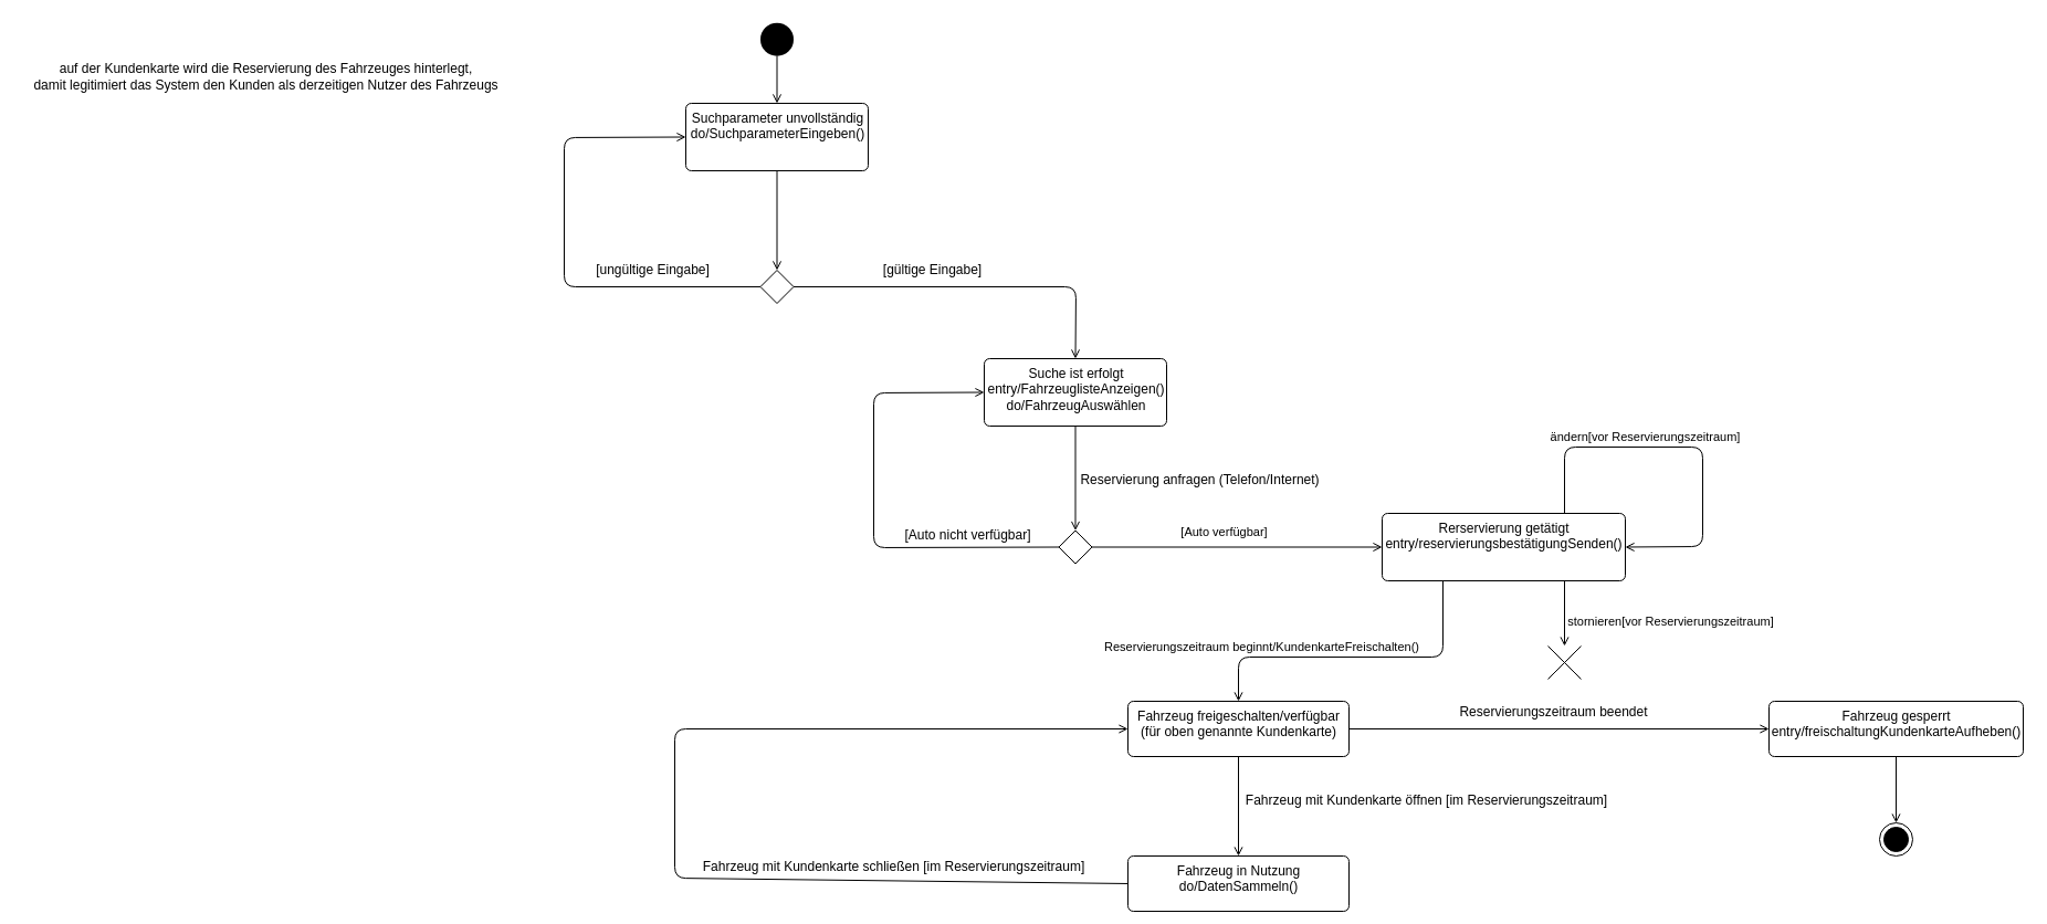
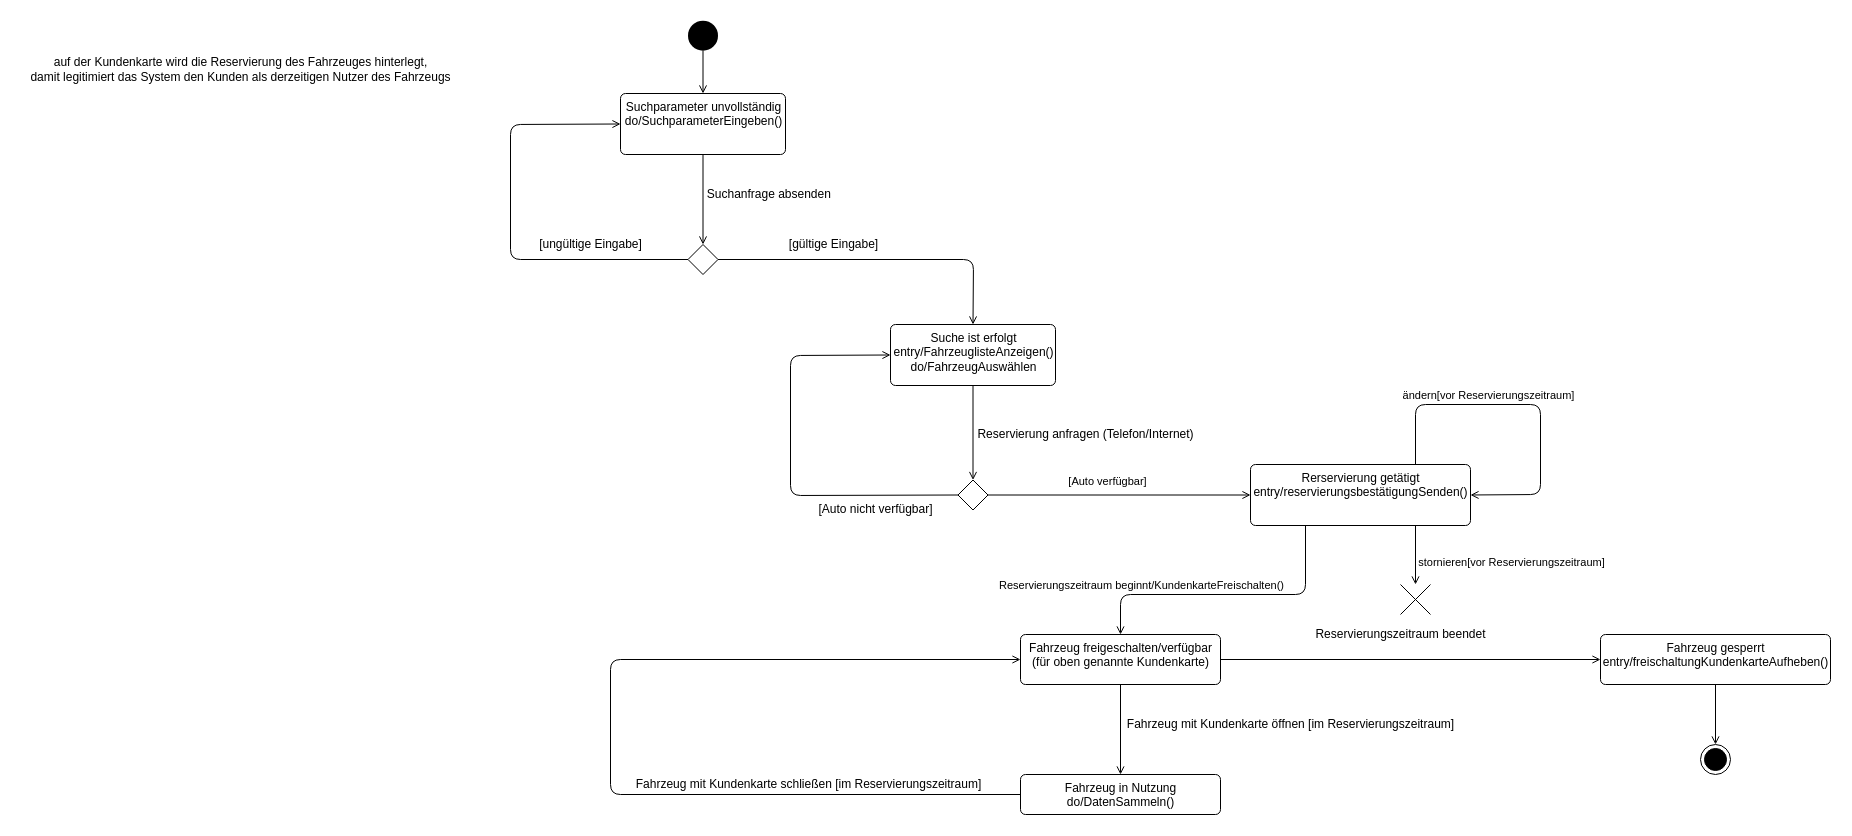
+ <mxCell id="26" value="Suchanfrage absenden&amp;nbsp;" style="text;html=1;align=center;verticalAlign=middle;resizable=0;points=[];autosize=1;strokeColor=none;fillColor=none;" parent="1" vertex="1"><mxGeometry x="700" y="184" width="140" height="20" as="geometry" /></mxCell>
- <mxCell id="25" value="[gültige Eingabe]" style="text;html=1;align=center;verticalAlign=middle;resizable=0;points=[];autosize=1;strokeColor=none;fillColor=none;" parent="1" vertex="1"><mxGeometry x="792.5" y="234" width="100" height="20" as="geometry" /></mxCell>
+ <mxCell id="25" value="[gültige Eingabe]" style="text;html=1;align=center;verticalAlign=middle;resizable=0;points=[];autosize=1;strokeColor=none;fillColor=none;" parent="1" vertex="1"><mxGeometry x="782.5" y="234" width="100" height="20" as="geometry" /></mxCell>
- <mxCell id="30" value="[Auto nicht verfügbar]" style="text;html=1;align=center;verticalAlign=middle;resizable=0;points=[];autosize=1;strokeColor=none;fillColor=none;" parent="1" vertex="1"><mxGeometry x="810" y="474" width="130" height="20" as="geometry" /></mxCell>
+ <mxCell id="30" value="[Auto nicht verfügbar]" style="text;html=1;align=center;verticalAlign=middle;resizable=0;points=[];autosize=1;strokeColor=none;fillColor=none;" parent="1" vertex="1"><mxGeometry x="810" y="499" width="130" height="20" as="geometry" /></mxCell>
- <mxCell id="37" value="Reservierungszeitraum beendet" style="text;html=1;align=center;verticalAlign=middle;resizable=0;points=[];autosize=1;strokeColor=none;fillColor=none;" vertex="1" parent="1"><mxGeometry x="1310" y="634" width="190" height="20" as="geometry" /></mxCell>
+ <mxCell id="37" value="Reservierungszeitraum beendet" style="text;html=1;align=center;verticalAlign=middle;resizable=0;points=[];autosize=1;strokeColor=none;fillColor=none;" vertex="1" parent="1"><mxGeometry x="1305" y="624" width="190" height="20" as="geometry" /></mxCell>
- <mxCell id="32" value="Fahrzeug in Nutzung&lt;br&gt;do/DatenSammeln()" style="html=1;align=center;verticalAlign=top;rounded=1;absoluteArcSize=1;arcSize=10;dashed=0;" parent="1" vertex="1"><mxGeometry x="1020" y="774" width="200" height="50" as="geometry" /></mxCell>
+ <mxCell id="32" value="Fahrzeug in Nutzung&lt;br&gt;do/DatenSammeln()" style="html=1;align=center;verticalAlign=top;rounded=1;absoluteArcSize=1;arcSize=10;dashed=0;" parent="1" vertex="1"><mxGeometry x="1020" y="774" width="200" height="40" as="geometry" /></mxCell>
